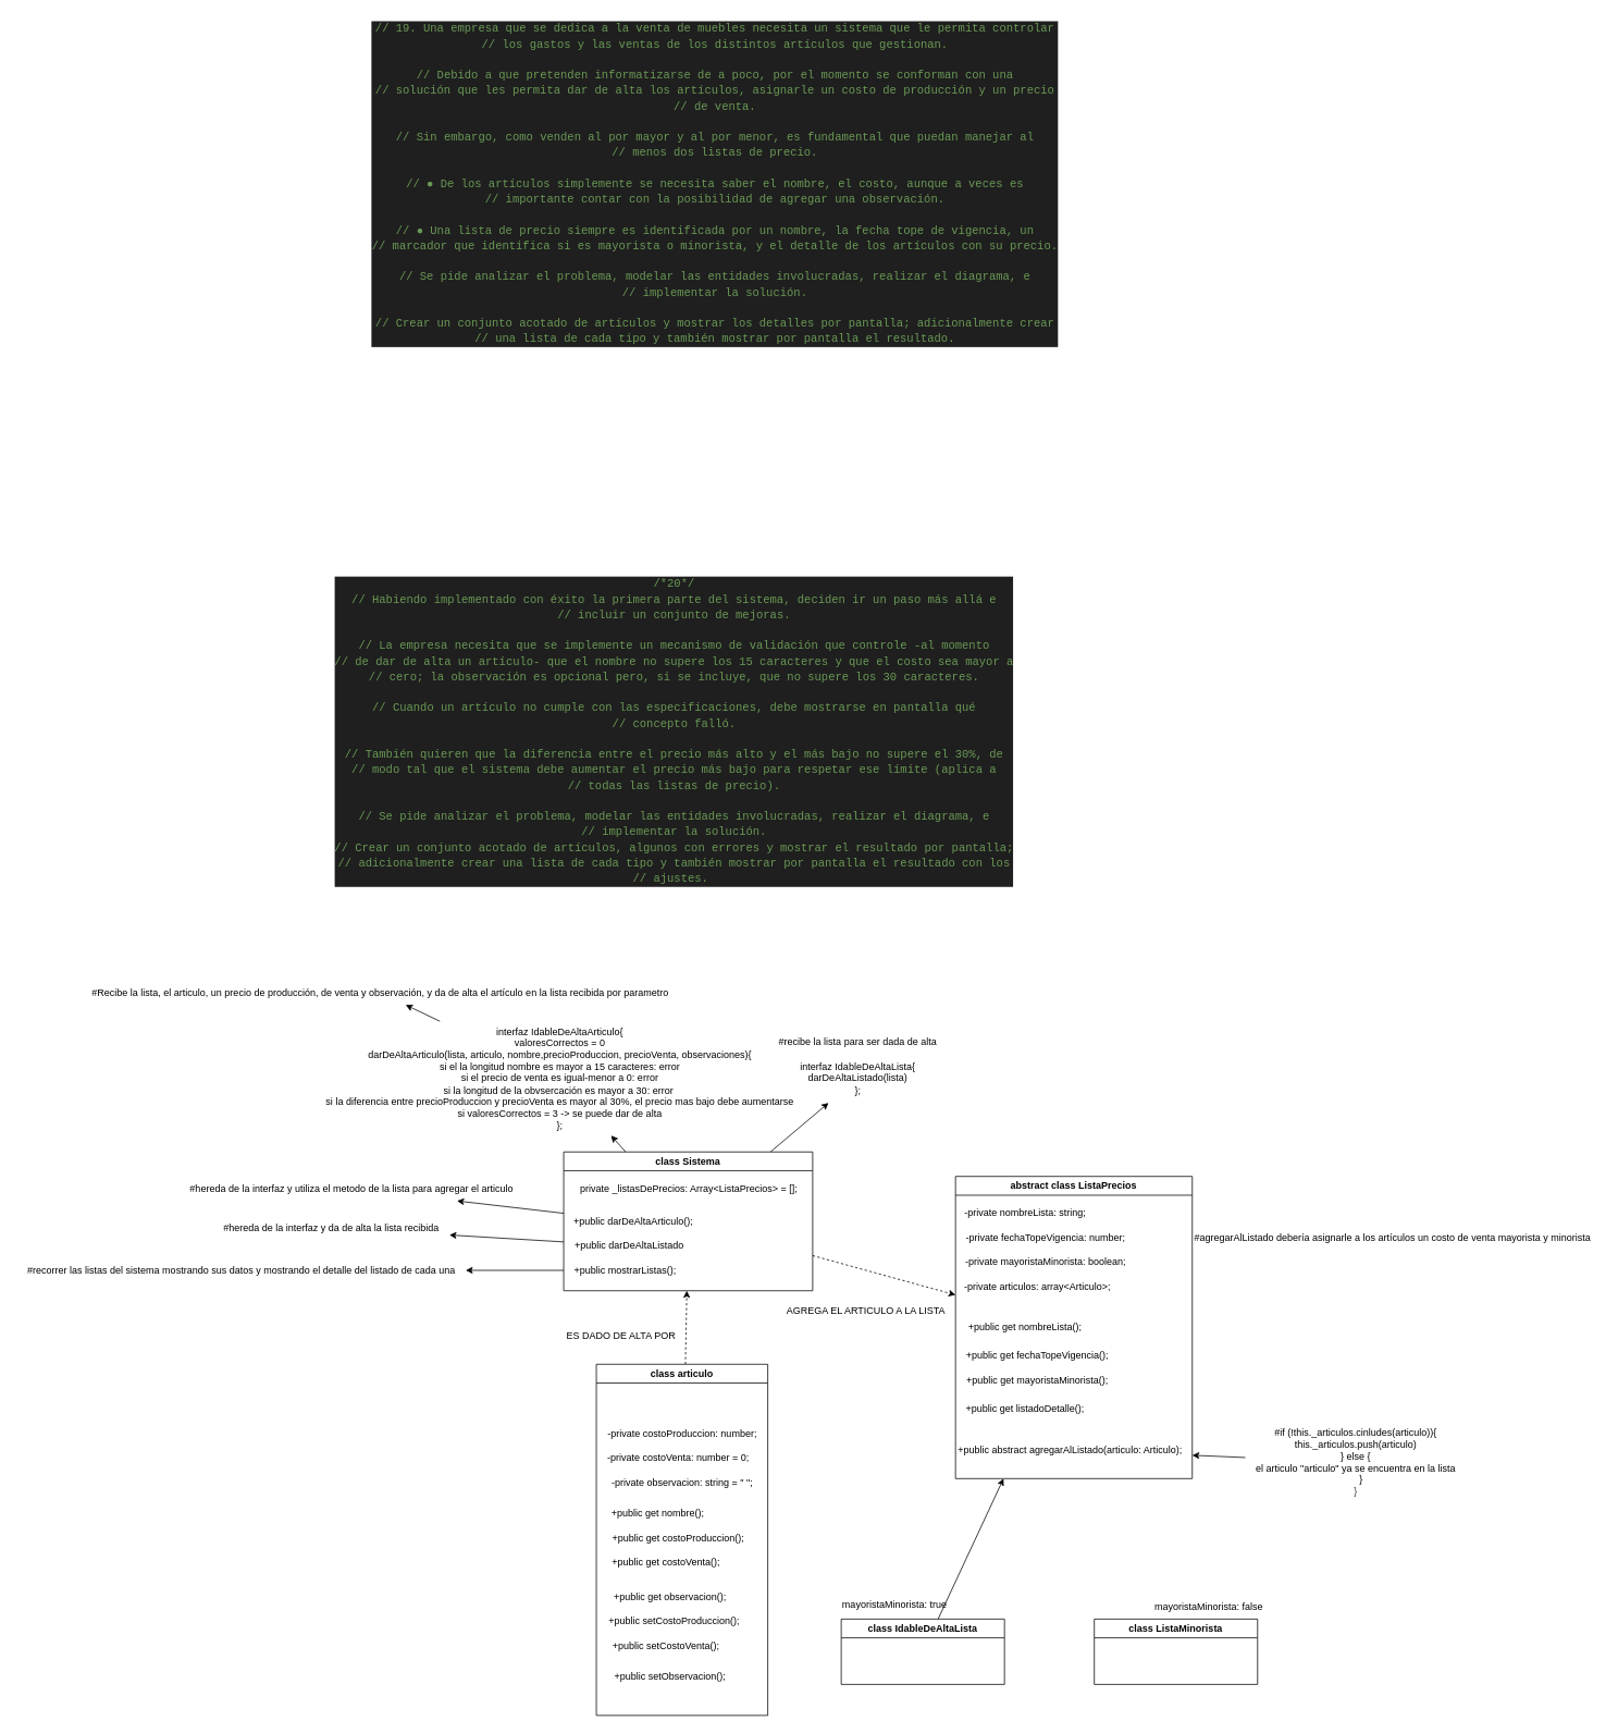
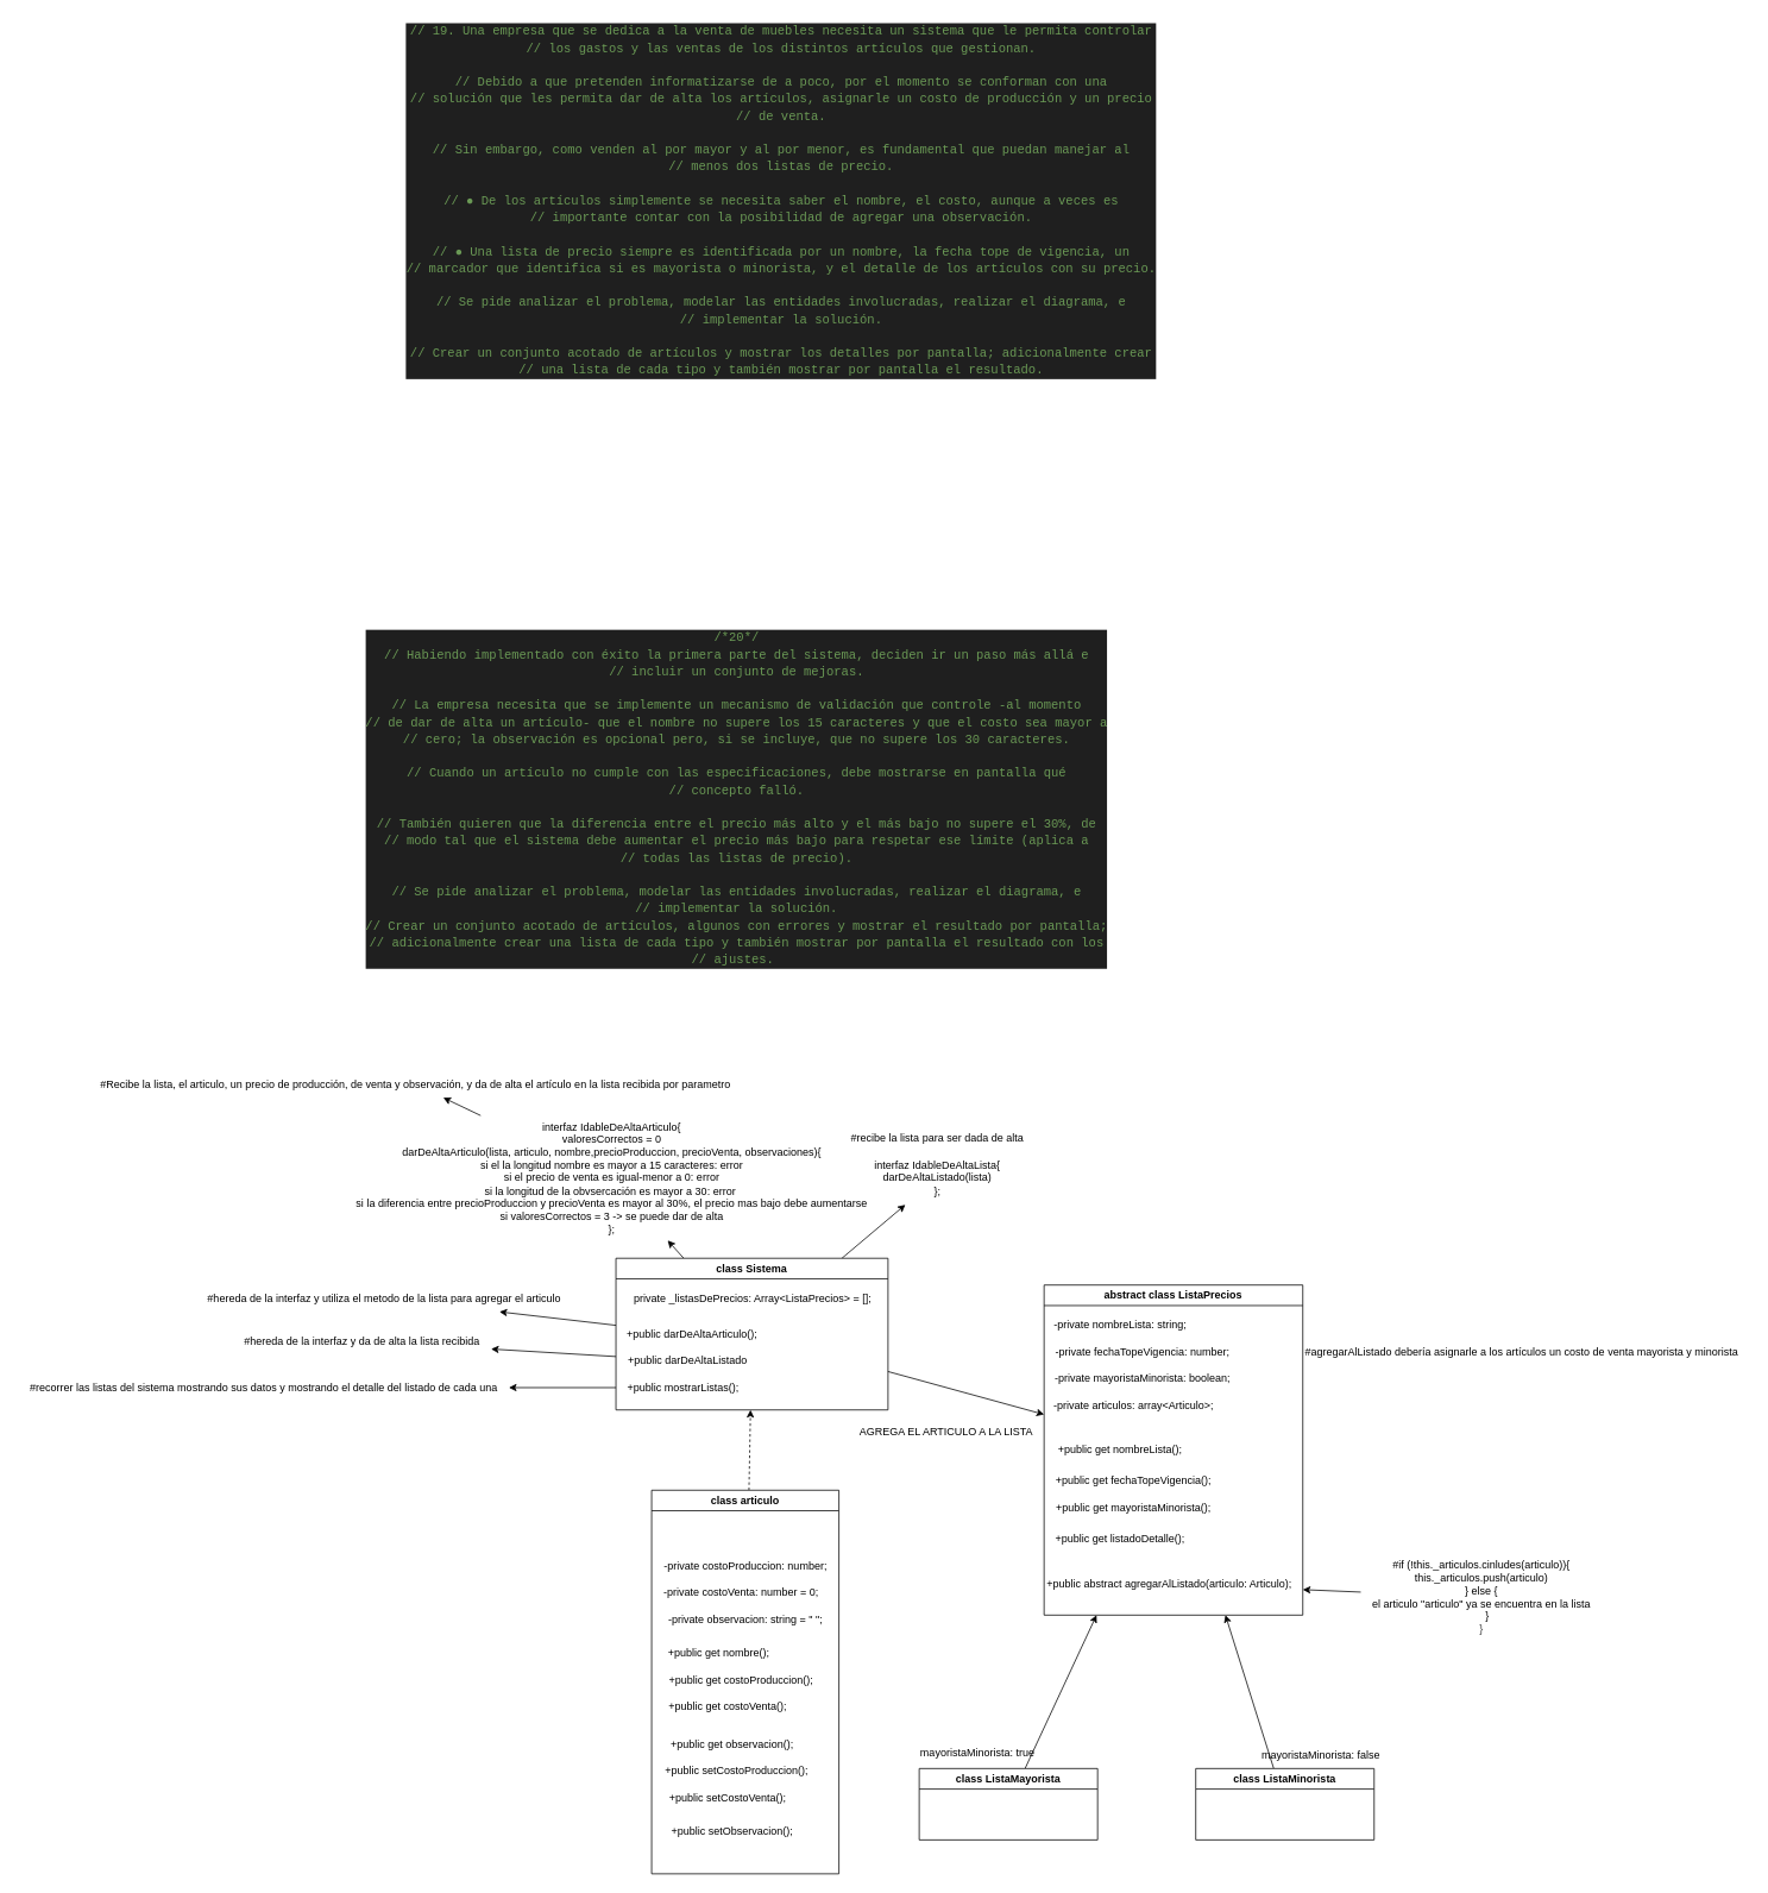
- <mxCell id="29" style="edgeStyle=none;html=1;dashed=1;" parent="1" source="32" target="3" edge="1"><mxGeometry relative="1" as="geometry" /></mxCell>
+ <mxCell id="29" style="edgeStyle=none;html=1;" parent="1" source="32" target="3" edge="1"><mxGeometry relative="1" as="geometry" /></mxCell>
- <mxCell id="39" value="ES DADO DE ALTA POR" style="text;html=1;align=center;verticalAlign=middle;resizable=0;points=[];autosize=1;strokeColor=none;fillColor=none;" parent="1" vertex="1"><mxGeometry x="680" y="1620" width="160" height="30" as="geometry" /></mxCell>
+ <mxCell id="15" style="edgeStyle=none;html=1;" parent="1" source="16" target="3" edge="1"><mxGeometry relative="1" as="geometry" /></mxCell>
- <mxCell id="14" value="class IdableDeAltaLista" style="swimlane;whiteSpace=wrap;html=1;" parent="1" vertex="1"><mxGeometry x="1030" y="1982" width="200" height="80" as="geometry" /></mxCell>
+ <mxCell id="14" value="class ListaMayorista" style="swimlane;whiteSpace=wrap;html=1;" parent="1" vertex="1"><mxGeometry x="1030" y="1982" width="200" height="80" as="geometry" /></mxCell>
